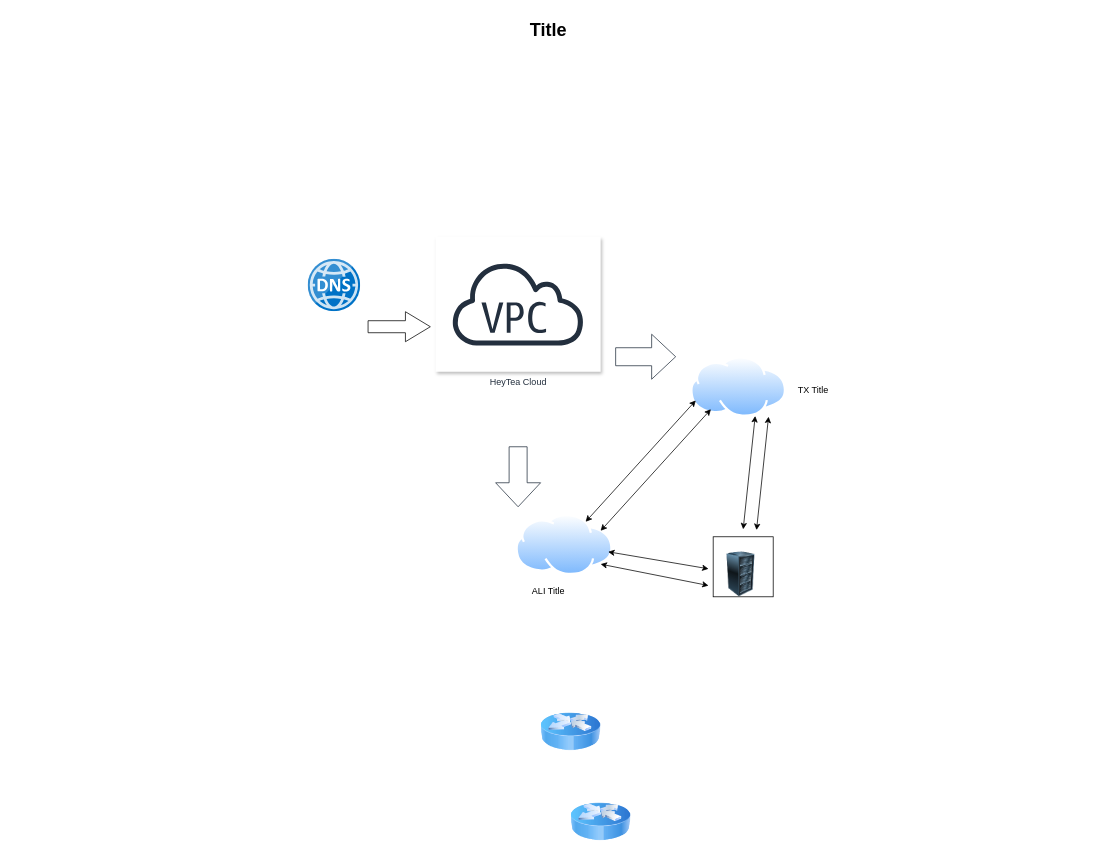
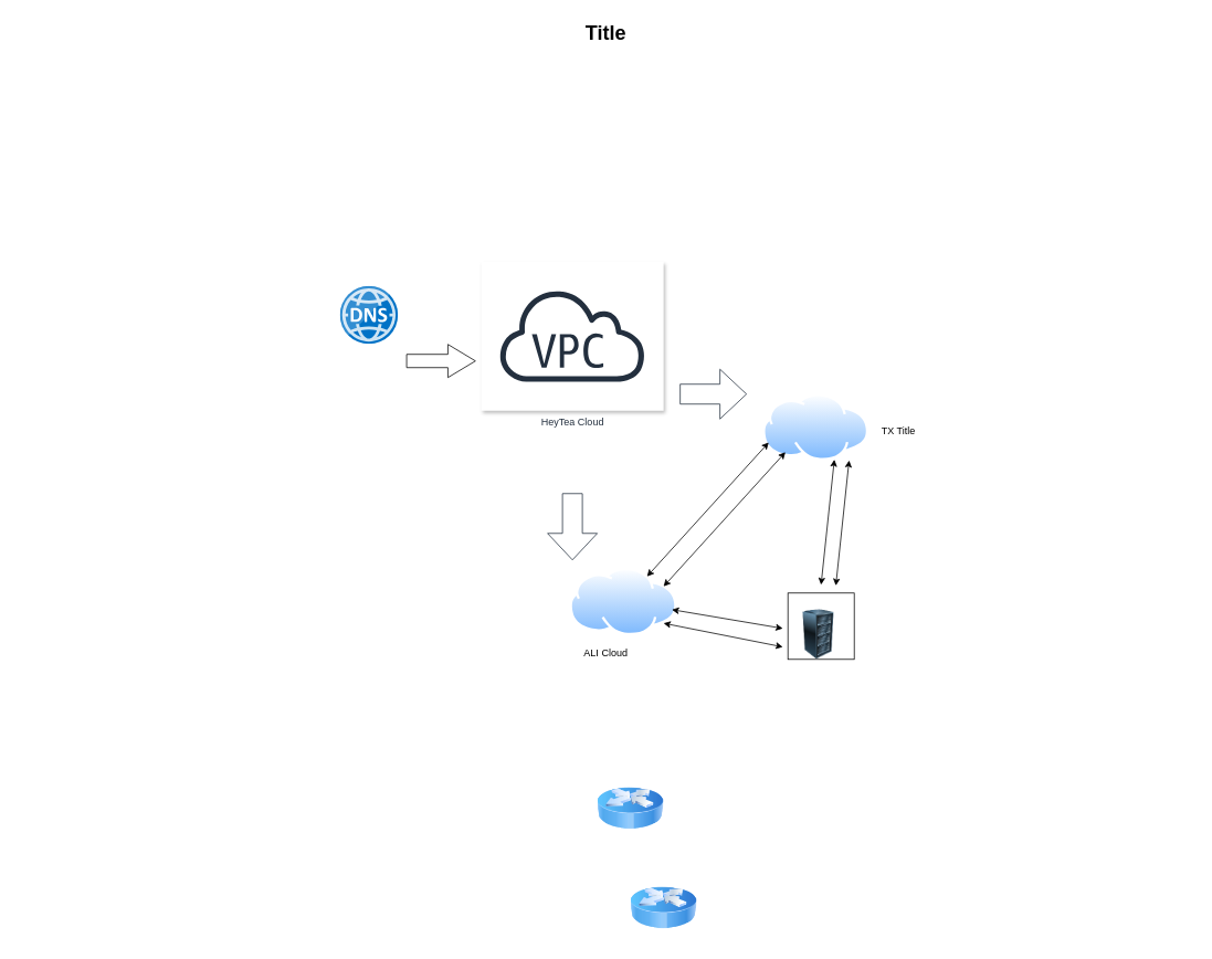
- <mxCell id="18" value="ALI Title" style="text;html=1;align=center;verticalAlign=middle;resizable=0;points=[];autosize=1;strokeColor=none;fillColor=none;" vertex="1" parent="1"><mxGeometry x="690" y="773" width="80" height="30" as="geometry" /></mxCell>
+ <mxCell id="18" value="ALI Cloud" style="text;html=1;align=center;verticalAlign=middle;resizable=0;points=[];autosize=1;strokeColor=none;fillColor=none;" vertex="1" parent="1"><mxGeometry x="690" y="773" width="80" height="30" as="geometry" /></mxCell>
